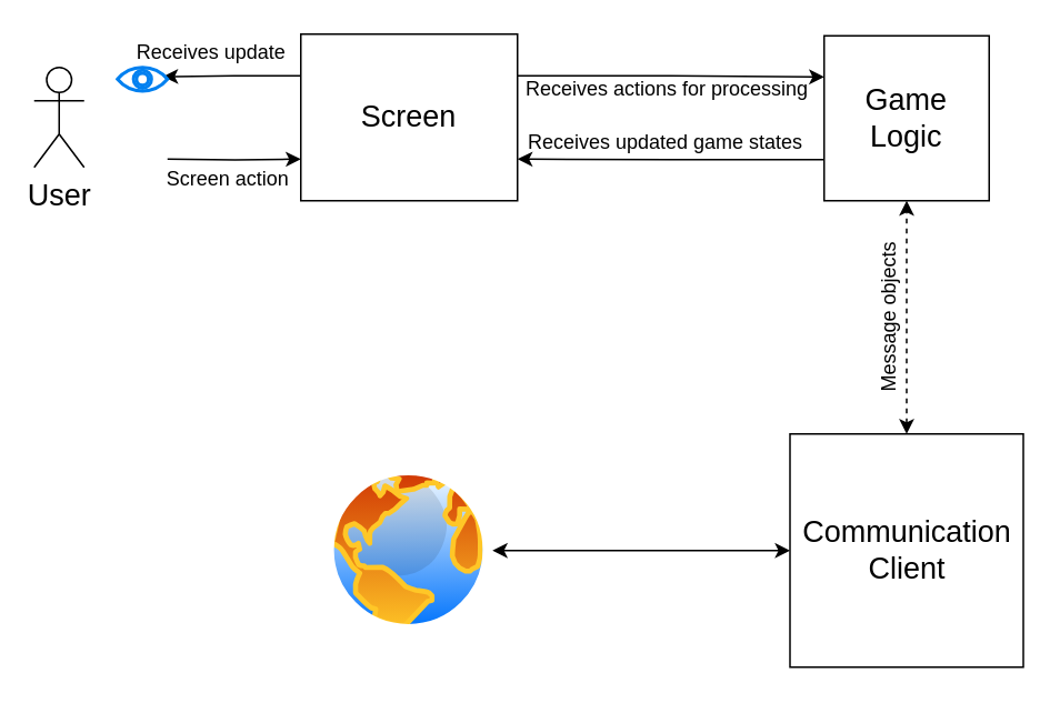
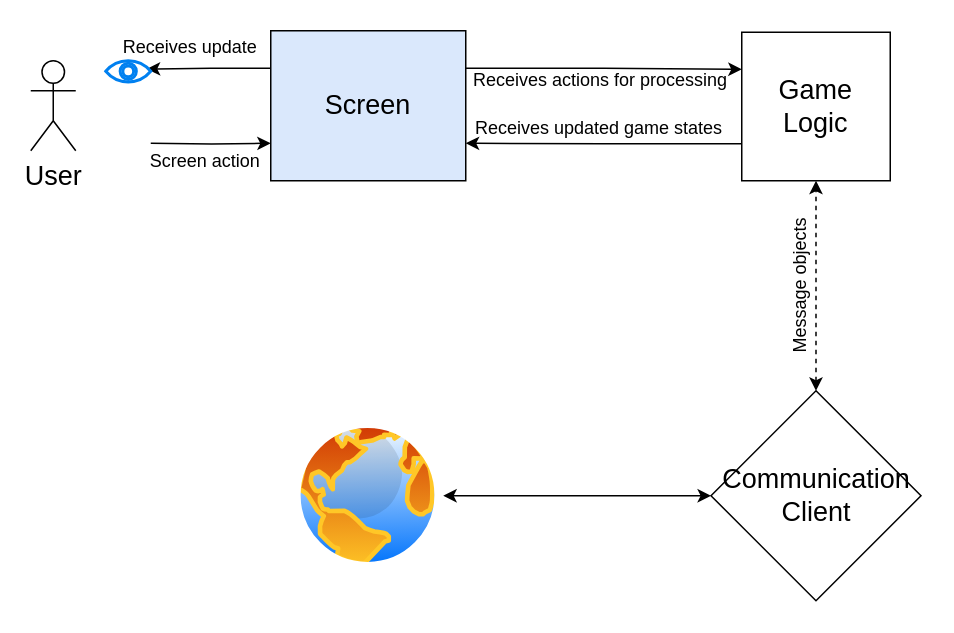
- <mxCell id="5" value="&lt;font style=&quot;font-size: 18px&quot;&gt;Screen&lt;/font&gt;" style="rounded=0;whiteSpace=wrap;html=1;" vertex="1" parent="1"><mxGeometry x="180" y="20" width="130" height="100" as="geometry" /></mxCell>
+ <mxCell id="5" value="&lt;font style=&quot;font-size: 18px&quot;&gt;Screen&lt;/font&gt;" style="rounded=0;whiteSpace=wrap;html=1;fillColor=#dae8fc;" vertex="1" parent="1"><mxGeometry x="180" y="20" width="130" height="100" as="geometry" /></mxCell>
- <mxCell id="15" value="&lt;span style=&quot;font-size: 18px&quot;&gt;Communication Client&lt;/span&gt;" style="whiteSpace=wrap;html=1;aspect=fixed;" vertex="1" parent="1"><mxGeometry x="473.5" y="260" width="140" height="140" as="geometry" /></mxCell>
+ <mxCell id="15" value="&lt;span style=&quot;font-size: 18px&quot;&gt;Communication Client&lt;/span&gt;" style="rhombus;whiteSpace=wrap;html=1;aspect=fixed;" vertex="1" parent="1"><mxGeometry x="473.5" y="260" width="140" height="140" as="geometry" /></mxCell>
